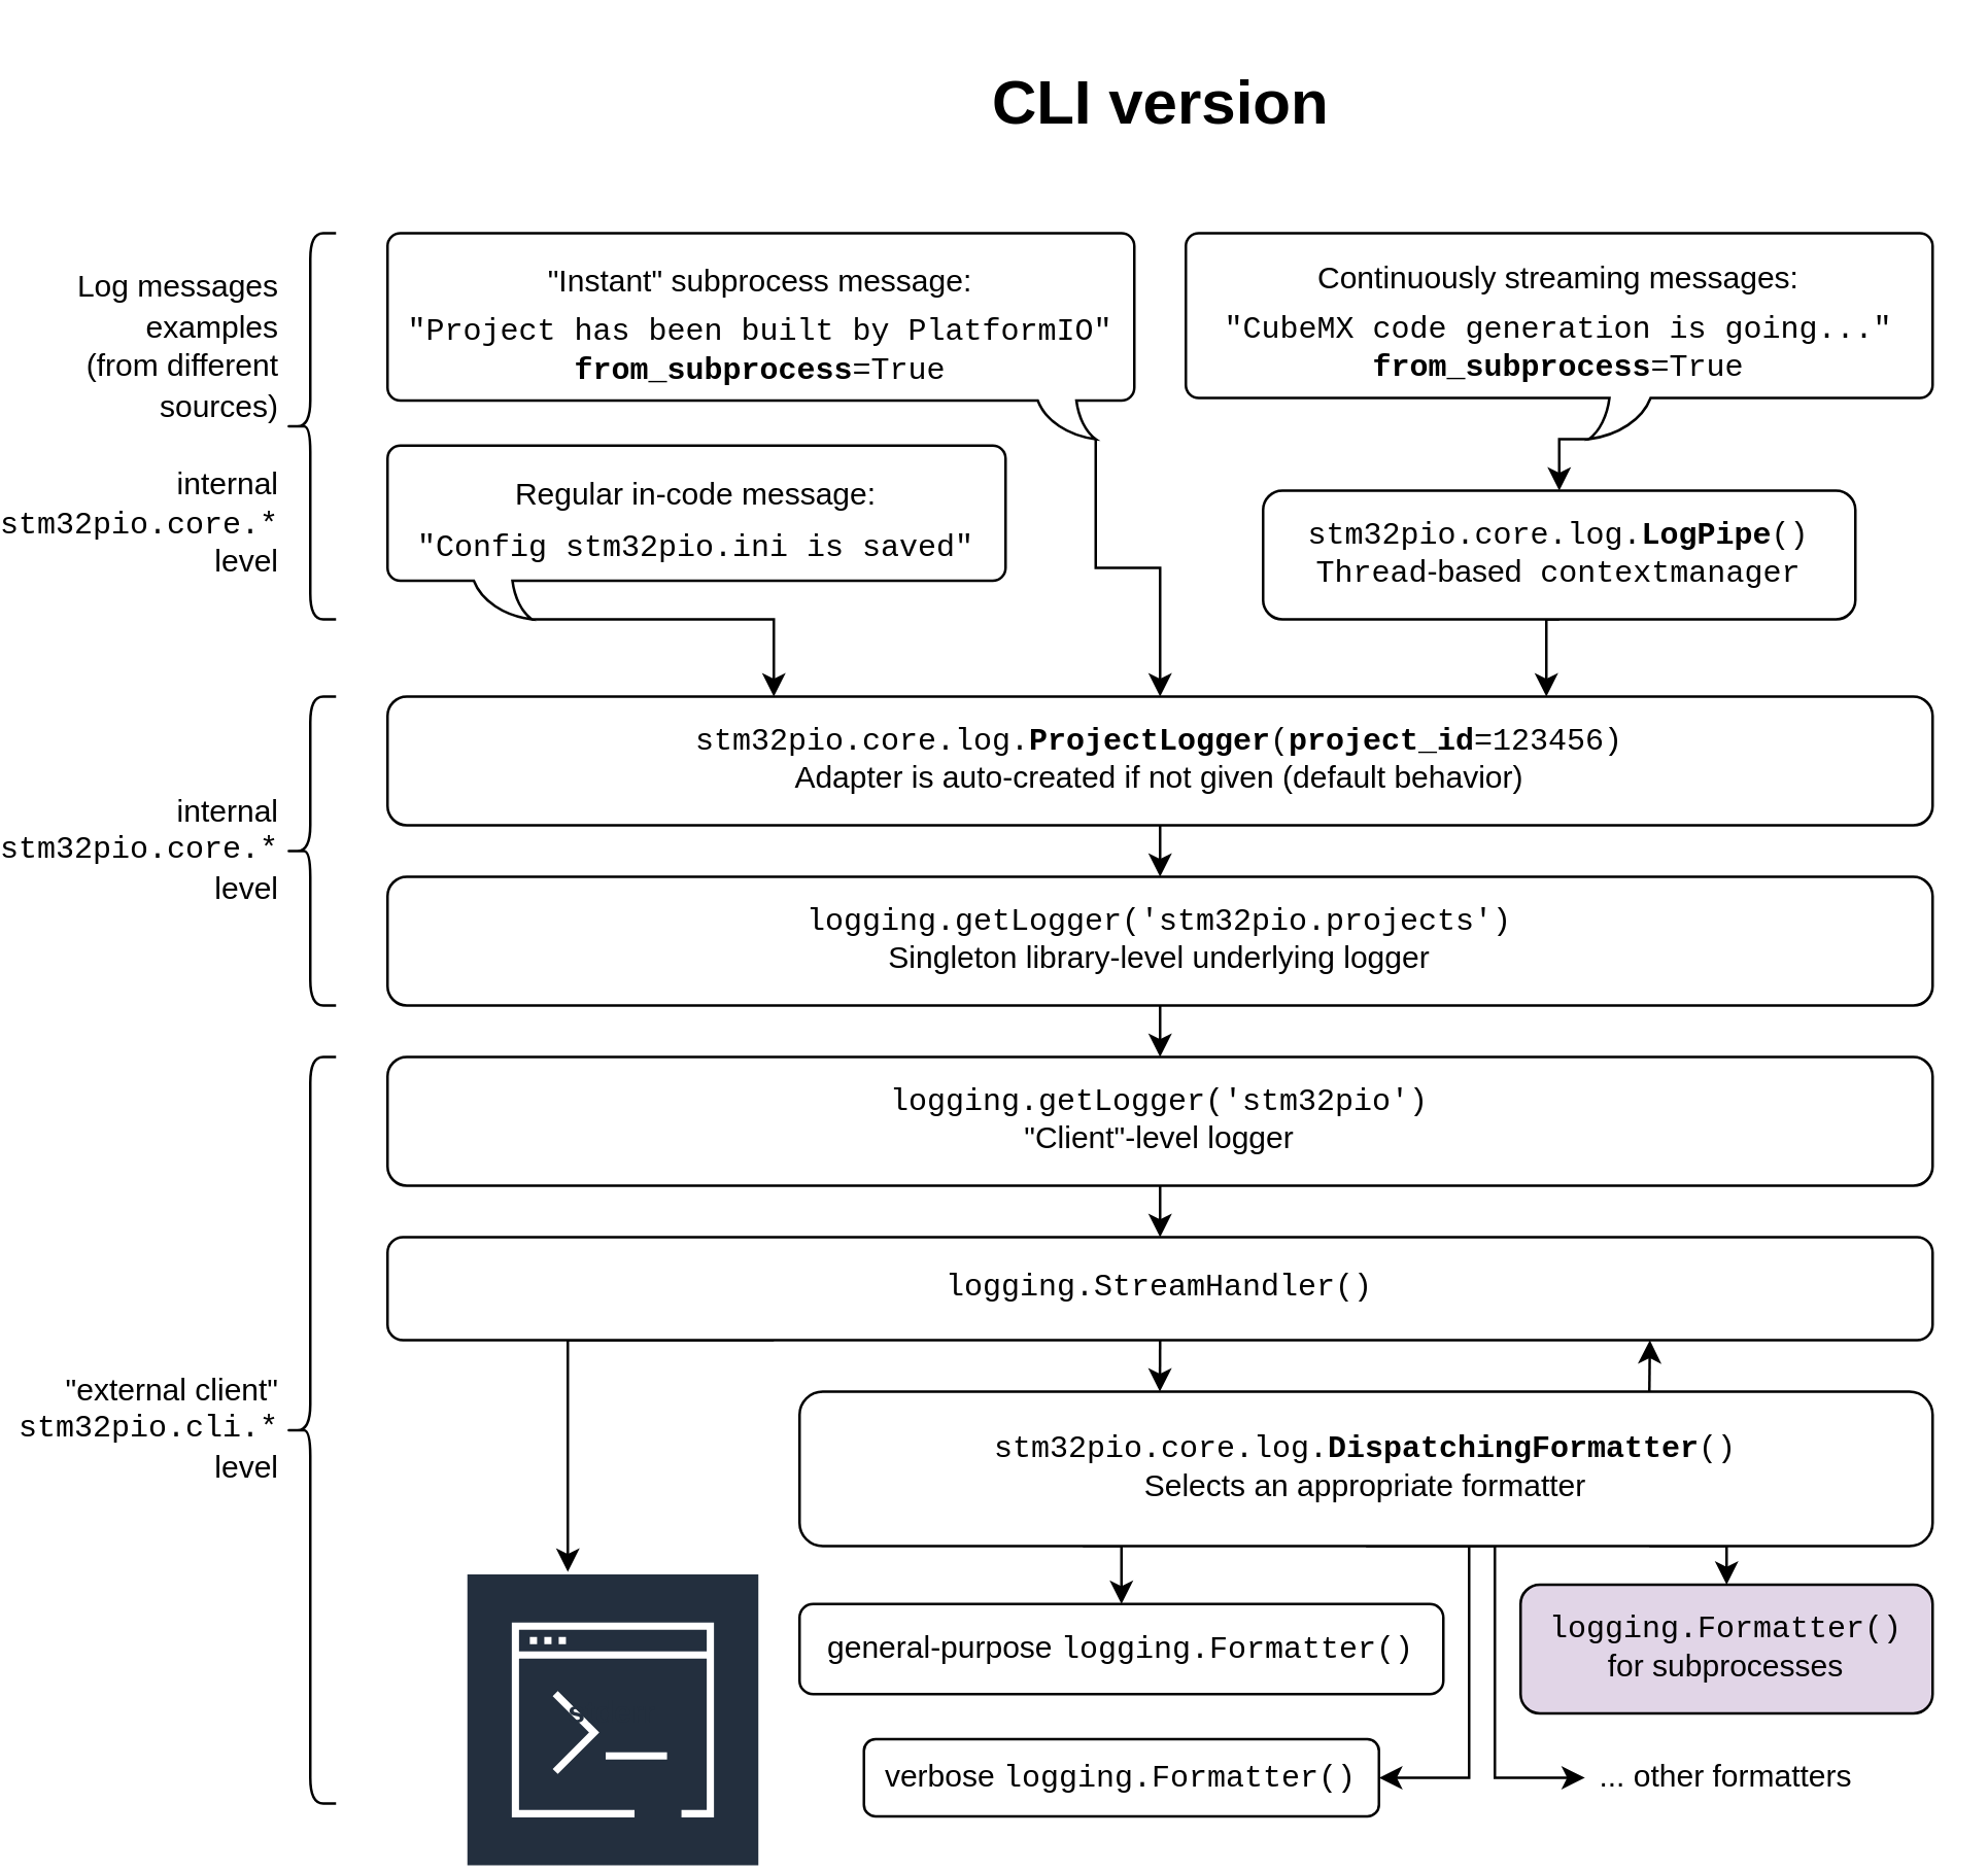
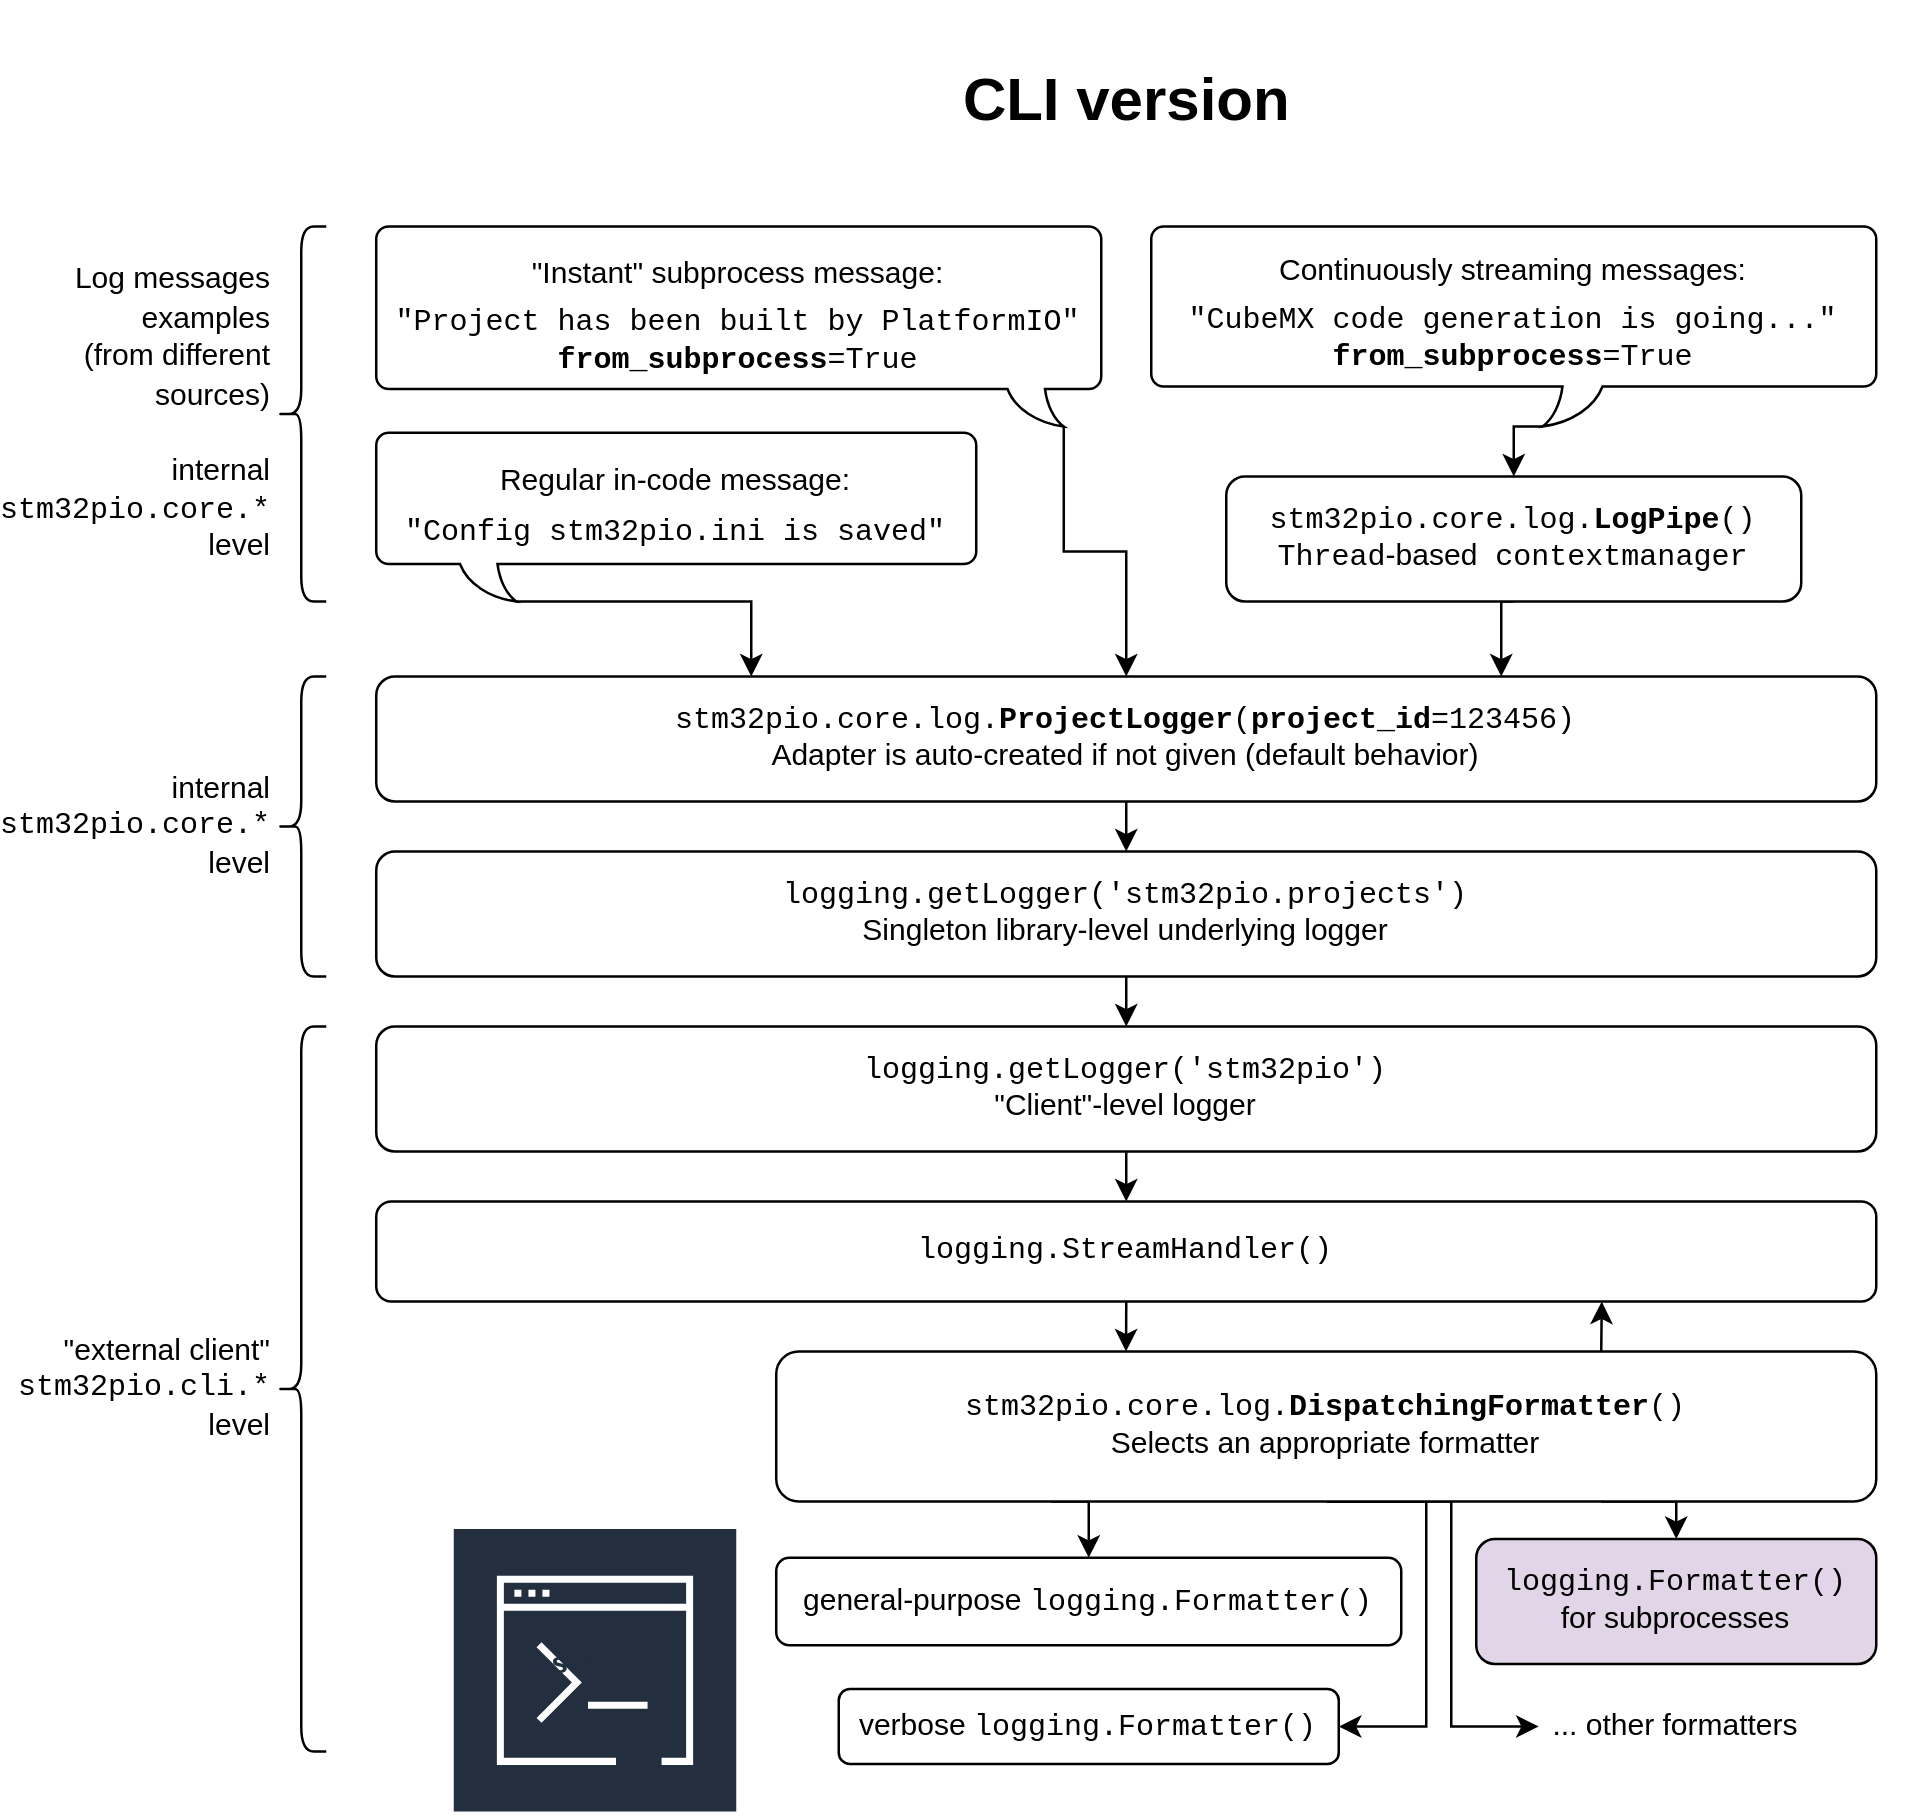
- <mxCell id="14" style="edgeStyle=orthogonalEdgeStyle;rounded=0;orthogonalLoop=1;jettySize=auto;html=1;exitX=0.25;exitY=1;exitDx=0;exitDy=0;fontFamily=Helvetica;startArrow=none;startFill=0;" edge="1" parent="1" source="16" target="2"><mxGeometry relative="1" as="geometry"><Array as="points"><mxPoint x="130" y="520" /></Array></mxGeometry></mxCell>
